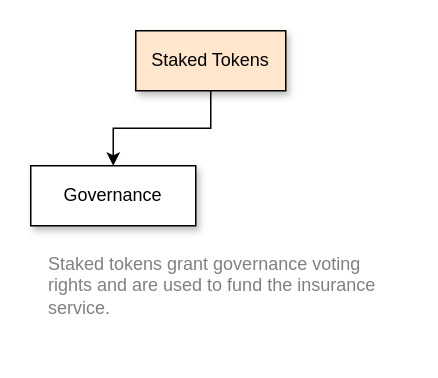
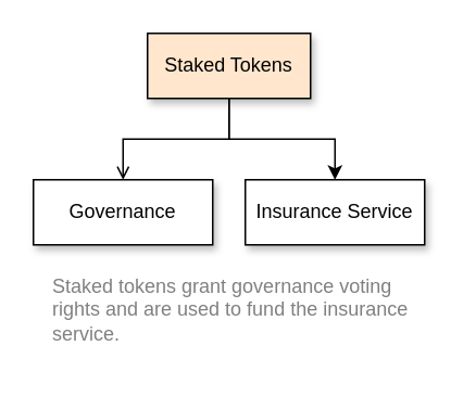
+ <mxCell id="3" style="edgeStyle=orthogonalEdgeStyle;rounded=0;orthogonalLoop=1;jettySize=auto;html=1;entryX=0.5;entryY=0;entryDx=0;entryDy=0;" parent="1" source="4" target="6" edge="1"><mxGeometry relative="1" as="geometry" /></mxCell>
- <mxCell id="2" style="edgeStyle=orthogonalEdgeStyle;rounded=0;orthogonalLoop=1;jettySize=auto;html=1;entryX=0.5;entryY=0;entryDx=0;entryDy=0;" parent="1" source="4" target="5" edge="1"><mxGeometry relative="1" as="geometry" /></mxCell>
+ <mxCell id="2" style="edgeStyle=orthogonalEdgeStyle;rounded=0;orthogonalLoop=1;jettySize=auto;html=1;entryX=0.5;entryY=0;entryDx=0;entryDy=0;endArrow=open;" parent="1" source="4" target="5" edge="1"><mxGeometry relative="1" as="geometry" /></mxCell>
+ <mxCell id="6" value="Insurance Service" style="rounded=0;whiteSpace=wrap;html=1;shadow=1;" parent="1" vertex="1"><mxGeometry x="150" y="110" width="110" height="40" as="geometry" /></mxCell>
